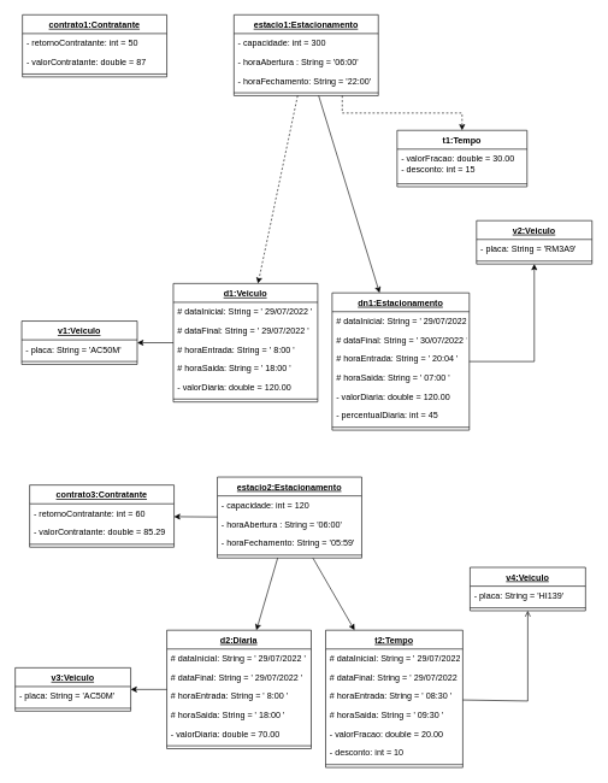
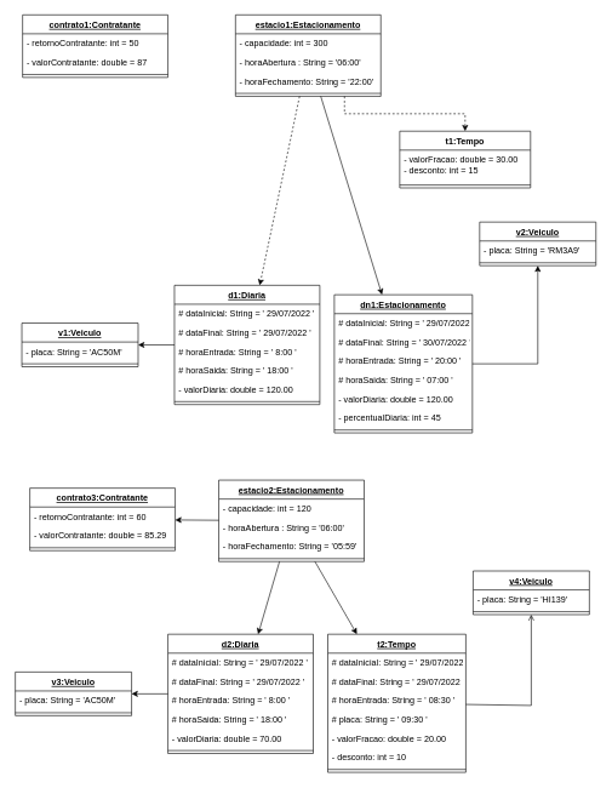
- <mxCell id="18" value="d1:Veiculo" style="swimlane;fontStyle=5;align=center;verticalAlign=top;childLayout=stackLayout;horizontal=1;startSize=26;horizontalStack=0;resizeParent=1;resizeParentMax=0;resizeLast=0;collapsible=1;marginBottom=0;" parent="1" vertex="1"><mxGeometry x="239" y="392" width="200" height="164" as="geometry" /></mxCell>
+ <mxCell id="18" value="d1:Diaria" style="swimlane;fontStyle=5;align=center;verticalAlign=top;childLayout=stackLayout;horizontal=1;startSize=26;horizontalStack=0;resizeParent=1;resizeParentMax=0;resizeLast=0;collapsible=1;marginBottom=0;" parent="1" vertex="1"><mxGeometry x="239" y="392" width="200" height="164" as="geometry" /></mxCell>
- <mxCell id="28" value="# horaEntrada: String = ' 20:04 '" style="text;strokeColor=none;fillColor=none;align=left;verticalAlign=top;spacingLeft=4;spacingRight=4;overflow=hidden;rotatable=0;points=[[0,0.5],[1,0.5]];portConstraint=eastwest;" parent="25" vertex="1"><mxGeometry y="78" width="190" height="26" as="geometry" /></mxCell>
+ <mxCell id="28" value="# horaEntrada: String = ' 20:00 '" style="text;strokeColor=none;fillColor=none;align=left;verticalAlign=top;spacingLeft=4;spacingRight=4;overflow=hidden;rotatable=0;points=[[0,0.5],[1,0.5]];portConstraint=eastwest;" parent="25" vertex="1"><mxGeometry y="78" width="190" height="26" as="geometry" /></mxCell>
- <mxCell id="64" value="# horaSaida: String = ' 09:30 '" style="text;strokeColor=none;fillColor=none;align=left;verticalAlign=top;spacingLeft=4;spacingRight=4;overflow=hidden;rotatable=0;points=[[0,0.5],[1,0.5]];portConstraint=eastwest;" parent="60" vertex="1"><mxGeometry y="104" width="190" height="26" as="geometry" /></mxCell>
+ <mxCell id="64" value="# placa: String = ' 09:30 '" style="text;strokeColor=none;fillColor=none;align=left;verticalAlign=top;spacingLeft=4;spacingRight=4;overflow=hidden;rotatable=0;points=[[0,0.5],[1,0.5]];portConstraint=eastwest;" parent="60" vertex="1"><mxGeometry y="104" width="190" height="26" as="geometry" /></mxCell>
